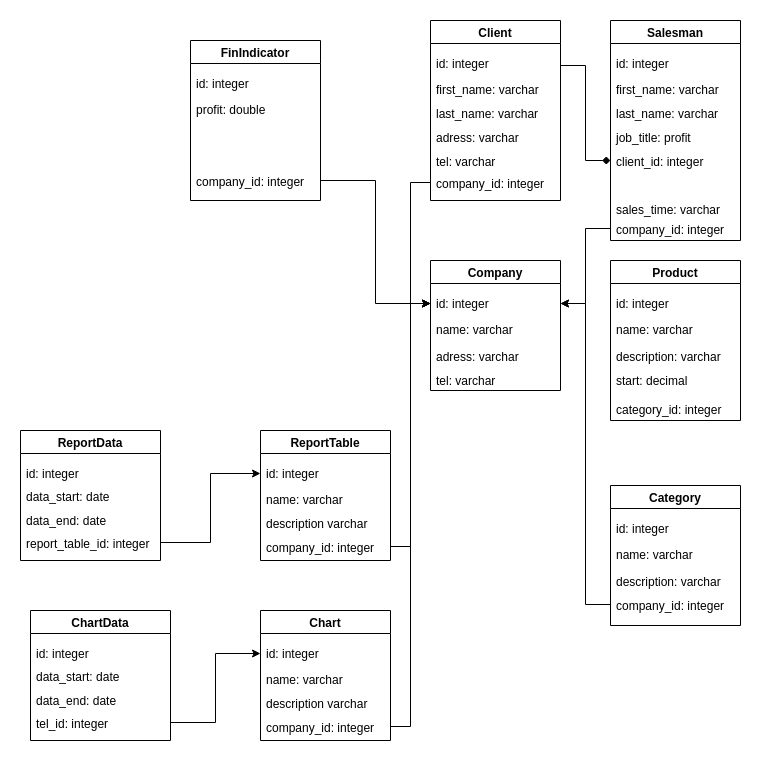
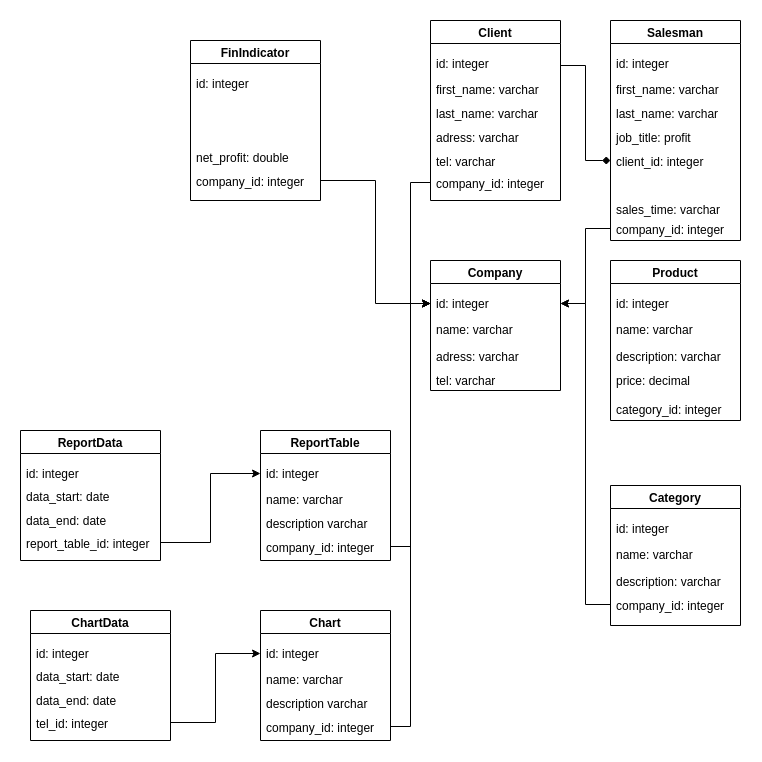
- <mxCell id="41" value="profit: double" style="text;strokeColor=none;fillColor=none;align=left;verticalAlign=top;spacingLeft=4;spacingRight=4;overflow=hidden;rotatable=0;points=[[0,0.5],[1,0.5]];portConstraint=eastwest;" parent="39" vertex="1"><mxGeometry y="56" width="120" height="24" as="geometry" /></mxCell>
+ <mxCell id="42" value="net_profit: double" style="text;strokeColor=none;fillColor=none;align=left;verticalAlign=top;spacingLeft=4;spacingRight=4;overflow=hidden;rotatable=0;points=[[0,0.5],[1,0.5]];portConstraint=eastwest;" parent="39" vertex="1"><mxGeometry y="104" width="120" height="24" as="geometry" /></mxCell>
- <mxCell id="19" value="start: decimal" style="text;strokeColor=none;fillColor=none;align=left;verticalAlign=top;spacingLeft=4;spacingRight=4;overflow=hidden;rotatable=0;points=[[0,0.5],[1,0.5]];portConstraint=eastwest;" parent="15" vertex="1"><mxGeometry y="107" width="130" height="24" as="geometry" /></mxCell>
+ <mxCell id="19" value="price: decimal" style="text;strokeColor=none;fillColor=none;align=left;verticalAlign=top;spacingLeft=4;spacingRight=4;overflow=hidden;rotatable=0;points=[[0,0.5],[1,0.5]];portConstraint=eastwest;" parent="15" vertex="1"><mxGeometry y="107" width="130" height="24" as="geometry" /></mxCell>
